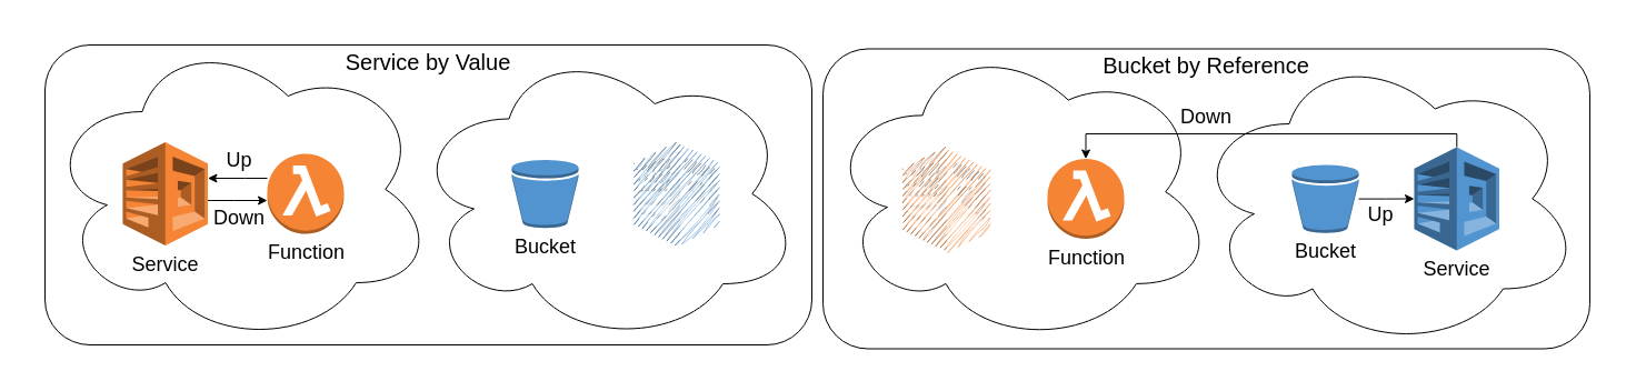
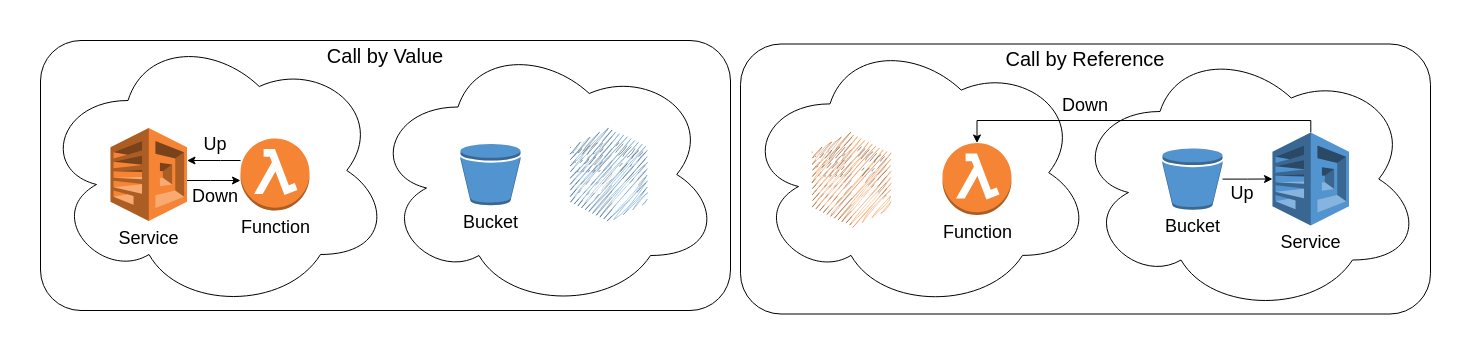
- <mxCell id="24" value="Service by Value" style="text;html=1;strokeColor=none;fillColor=none;align=center;verticalAlign=middle;whiteSpace=wrap;rounded=0;fontSize=20;" parent="1" vertex="1"><mxGeometry x="40" y="40" width="690" height="30" as="geometry" /></mxCell>
+ <mxCell id="24" value="Call by Value" style="text;html=1;strokeColor=none;fillColor=none;align=center;verticalAlign=middle;whiteSpace=wrap;rounded=0;fontSize=20;" parent="1" vertex="1"><mxGeometry x="40" y="40" width="690" height="30" as="geometry" /></mxCell>
- <mxCell id="25" value="&lt;font style=&quot;font-size: 20px;&quot;&gt;Bucket by Reference&lt;/font&gt;" style="text;html=1;strokeColor=none;fillColor=none;align=center;verticalAlign=middle;whiteSpace=wrap;rounded=0;fontSize=18;" parent="1" vertex="1"><mxGeometry x="740" y="43.5" width="690" height="30" as="geometry" /></mxCell>
+ <mxCell id="25" value="&lt;font style=&quot;font-size: 20px;&quot;&gt;Call by Reference&lt;/font&gt;" style="text;html=1;strokeColor=none;fillColor=none;align=center;verticalAlign=middle;whiteSpace=wrap;rounded=0;fontSize=18;" parent="1" vertex="1"><mxGeometry x="740" y="43.5" width="690" height="30" as="geometry" /></mxCell>
